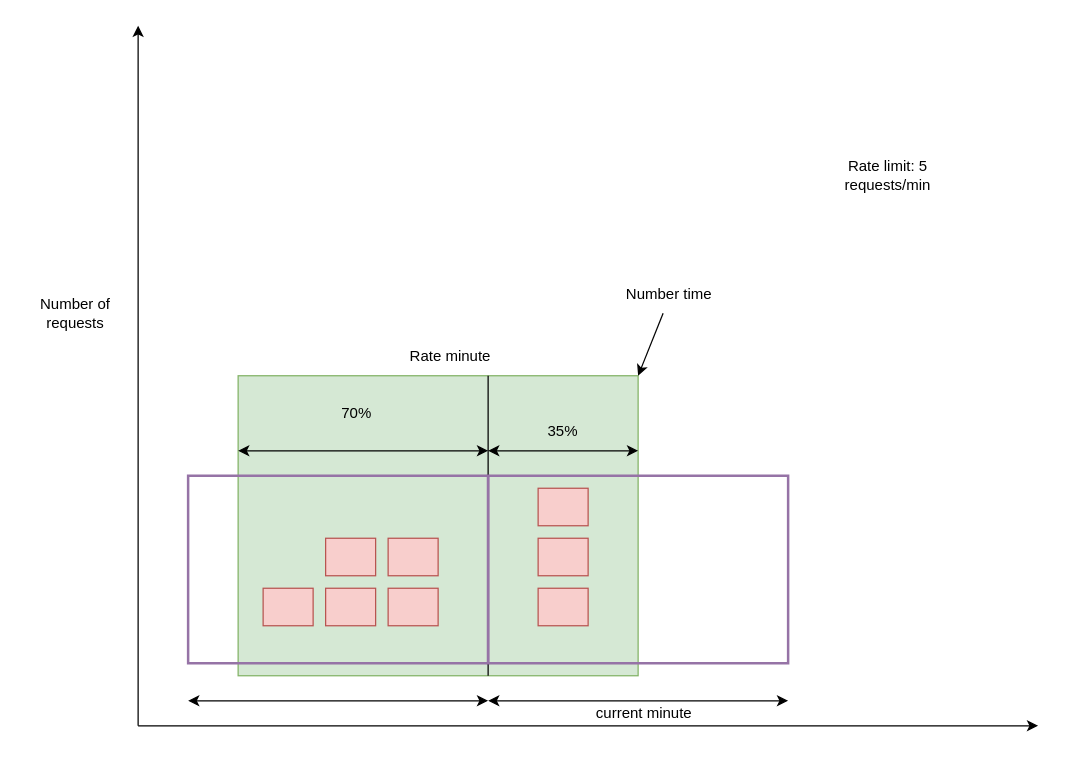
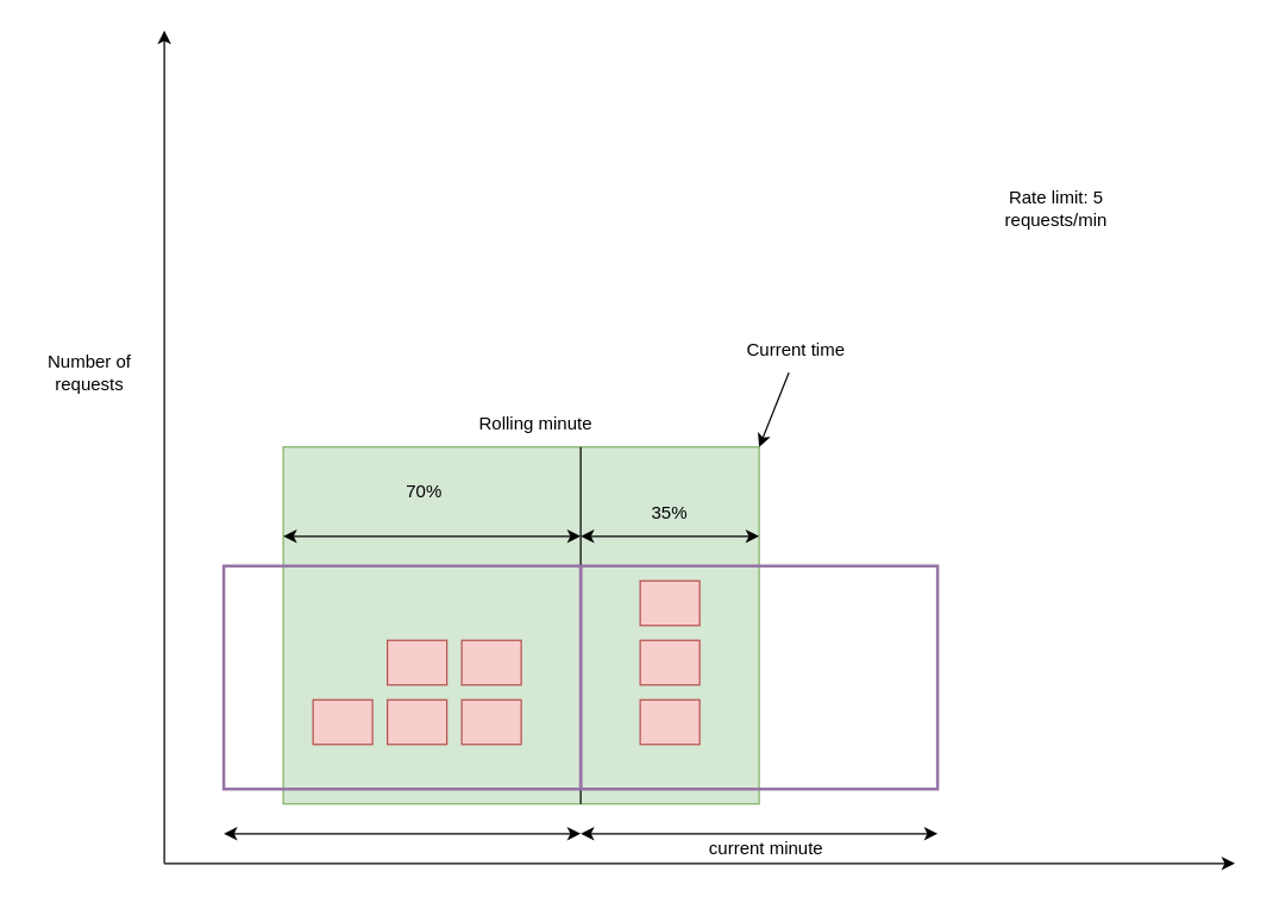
- <mxCell id="22" value="Number time" style="text;html=1;align=center;verticalAlign=middle;whiteSpace=wrap;rounded=0;" vertex="1" parent="1"><mxGeometry x="495" y="220" width="80" height="30" as="geometry" /></mxCell>
+ <mxCell id="22" value="Current time" style="text;html=1;align=center;verticalAlign=middle;whiteSpace=wrap;rounded=0;" vertex="1" parent="1"><mxGeometry x="495" y="220" width="80" height="30" as="geometry" /></mxCell>
- <mxCell id="20" value="Rate minute" style="text;html=1;align=center;verticalAlign=middle;whiteSpace=wrap;rounded=0;" vertex="1" parent="1"><mxGeometry x="320" y="270" width="80" height="30" as="geometry" /></mxCell>
+ <mxCell id="20" value="Rolling minute" style="text;html=1;align=center;verticalAlign=middle;whiteSpace=wrap;rounded=0;" vertex="1" parent="1"><mxGeometry x="320" y="270" width="80" height="30" as="geometry" /></mxCell>
